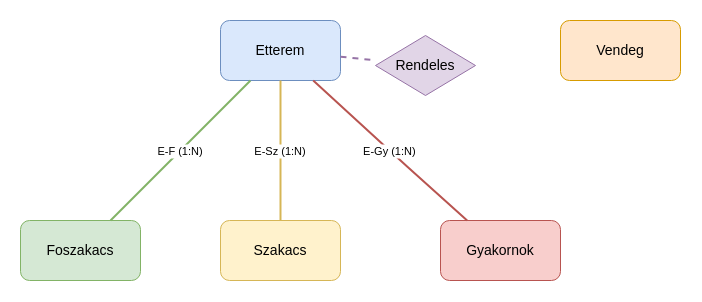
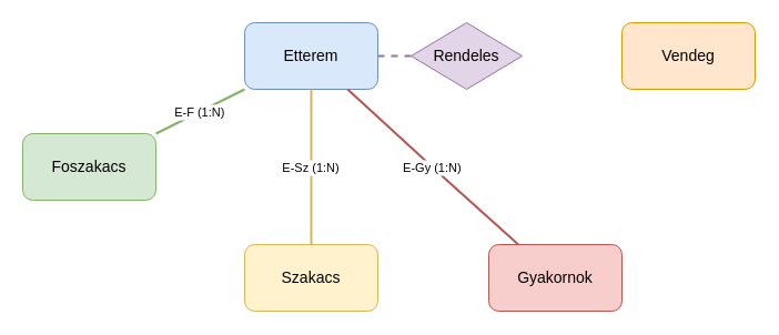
- <mxCell id="11" value="Rendeles" style="shape=rhombus;whiteSpace=wrap;html=1;fillColor=#e1d5e7;strokeColor=#9673a6;fontSize=14;" parent="1" vertex="1"><mxGeometry x="375" y="35" width="100" height="60" as="geometry" /></mxCell>
+ <mxCell id="11" value="Rendeles" style="shape=rhombus;whiteSpace=wrap;html=1;fillColor=#e1d5e7;strokeColor=#9673a6;fontSize=14;" parent="1" vertex="1"><mxGeometry x="370" y="20" width="100" height="60" as="geometry" /></mxCell>
- <mxCell id="4" value="Foszakacs" style="shape=rectangle;rounded=1;whiteSpace=wrap;html=1;fillColor=#d5e8d4;strokeColor=#82b366;fontSize=14;" parent="1" vertex="1"><mxGeometry x="20" y="220" width="120" height="60" as="geometry" /></mxCell>
+ <mxCell id="4" value="Foszakacs" style="shape=rectangle;rounded=1;whiteSpace=wrap;html=1;fillColor=#d5e8d4;strokeColor=#82b366;fontSize=14;" parent="1" vertex="1"><mxGeometry x="20" y="120" width="120" height="60" as="geometry" /></mxCell>
